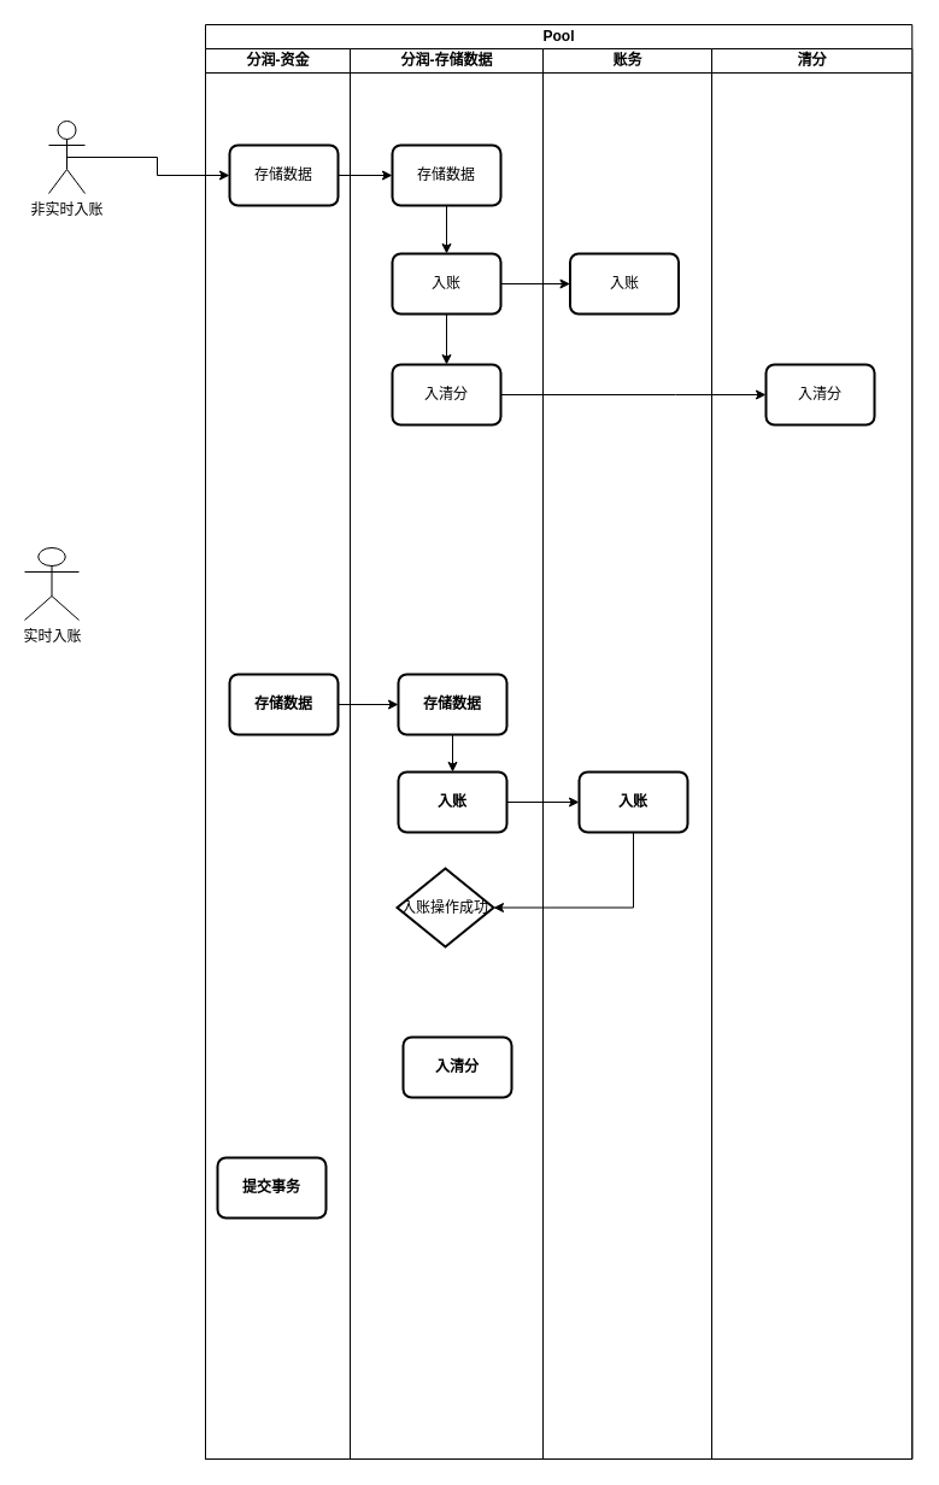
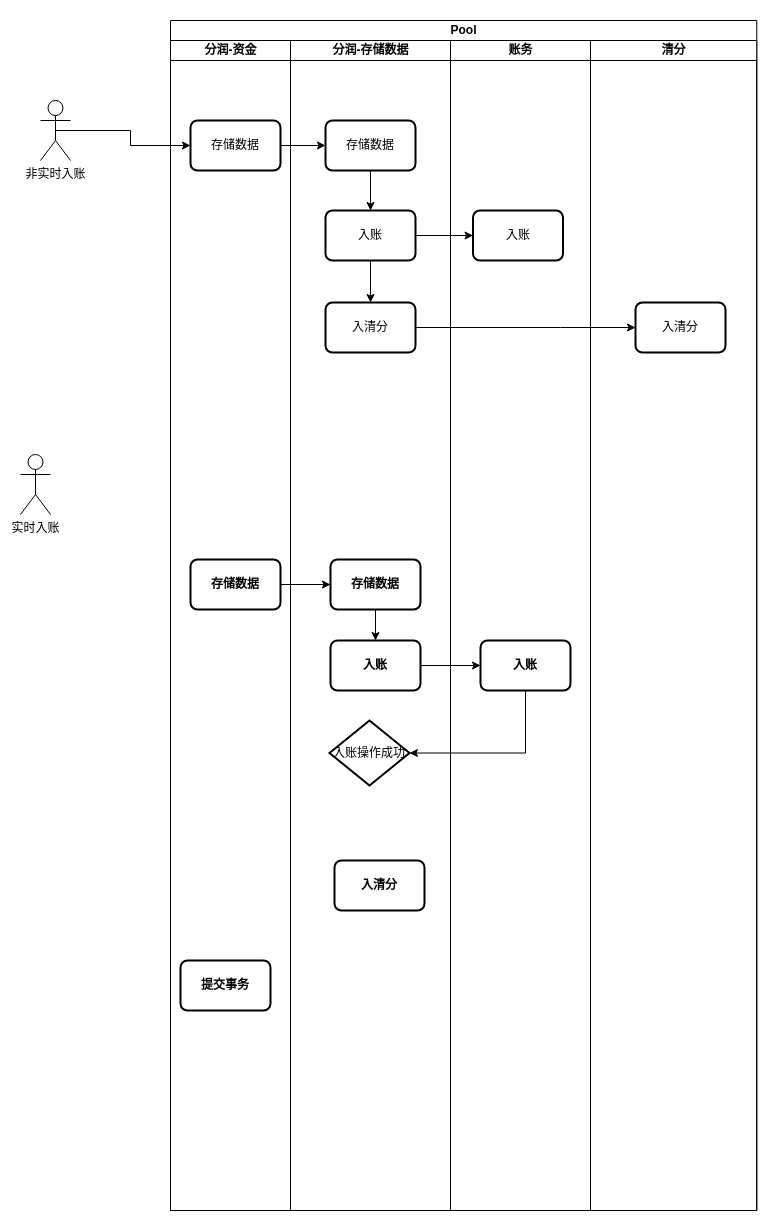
- <mxCell id="31" value="实时入账" style="shape=umlActor;verticalLabelPosition=bottom;labelBackgroundColor=#ffffff;verticalAlign=top;html=1;outlineConnect=0;" vertex="1" parent="1"><mxGeometry x="20" y="454" width="45" height="60" as="geometry" /></mxCell>
+ <mxCell id="31" value="实时入账" style="shape=umlActor;verticalLabelPosition=bottom;labelBackgroundColor=#ffffff;verticalAlign=top;html=1;outlineConnect=0;" vertex="1" parent="1"><mxGeometry y="454" width="30" height="60" as="geometry" x="20" /></mxCell>
